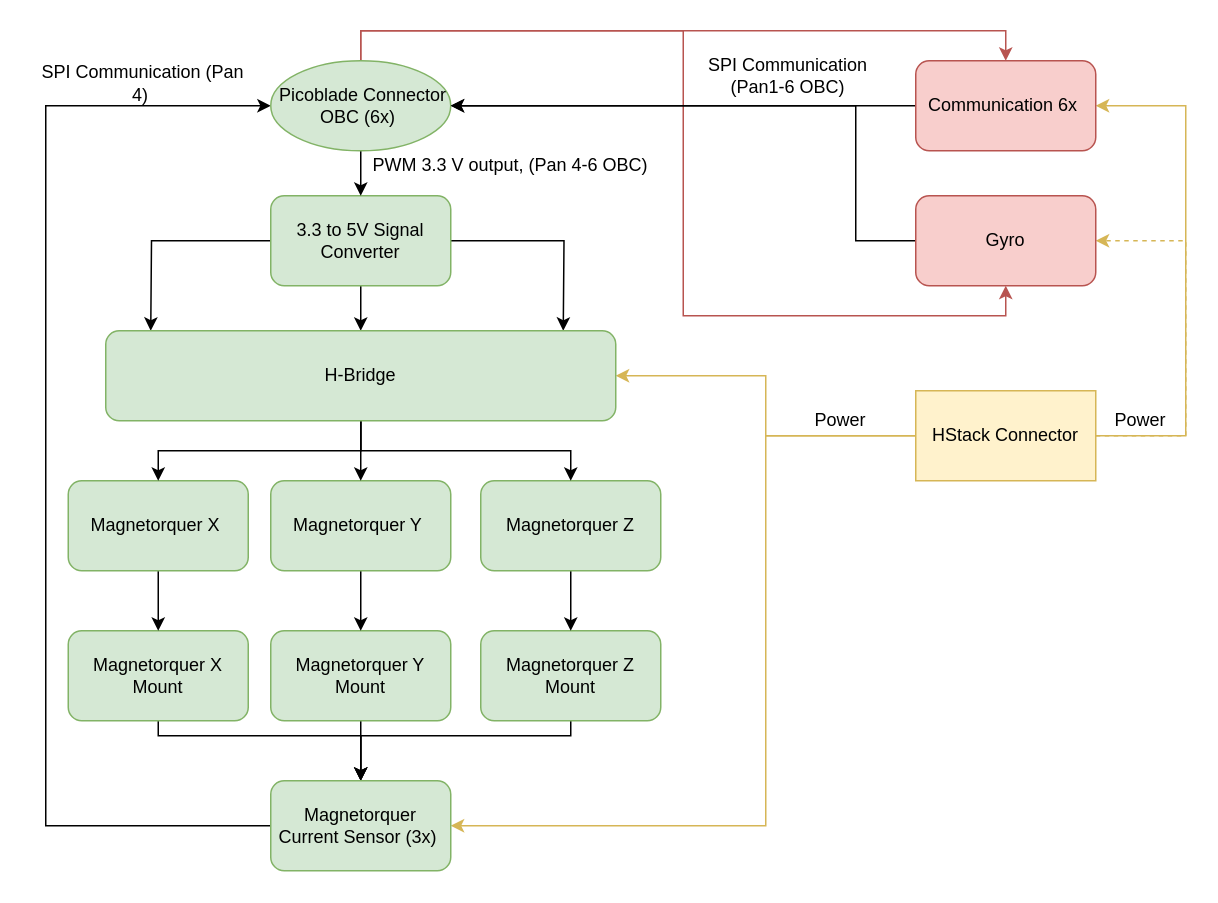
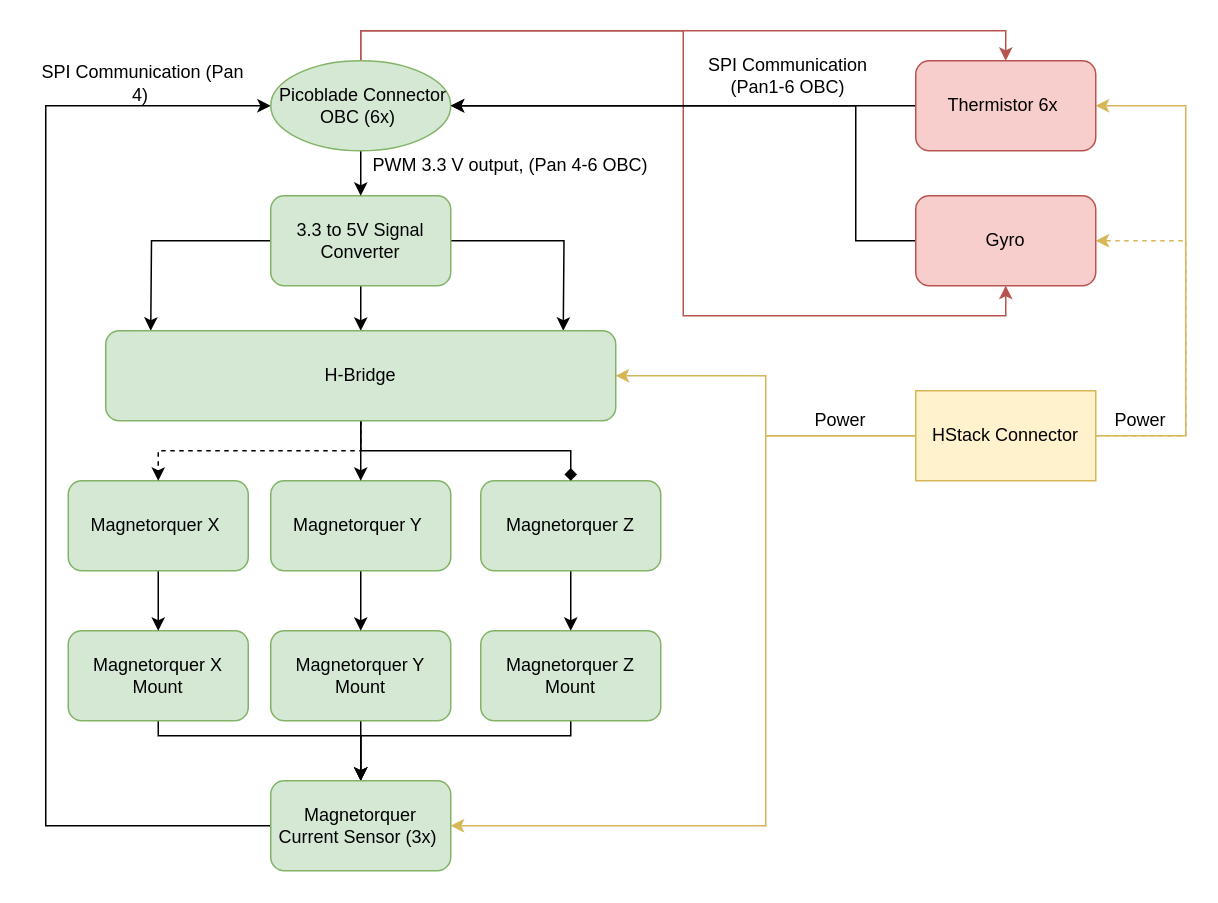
- <mxCell id="36" value="Communication 6x&amp;nbsp;" style="rounded=1;whiteSpace=wrap;html=1;fillColor=#f8cecc;strokeColor=#b85450;" parent="1" vertex="1"><mxGeometry x="610" y="40" width="120" height="60" as="geometry" /></mxCell>
+ <mxCell id="36" value="Thermistor 6x&amp;nbsp;" style="rounded=1;whiteSpace=wrap;html=1;fillColor=#f8cecc;strokeColor=#b85450;" parent="1" vertex="1"><mxGeometry x="610" y="40" width="120" height="60" as="geometry" /></mxCell>
- <mxCell id="30" style="edgeStyle=orthogonalEdgeStyle;rounded=0;orthogonalLoop=1;jettySize=auto;html=1;exitX=0.5;exitY=1;exitDx=0;exitDy=0;" parent="1" source="32" target="24" edge="1"><mxGeometry relative="1" as="geometry" /></mxCell>
+ <mxCell id="30" style="edgeStyle=orthogonalEdgeStyle;rounded=0;orthogonalLoop=1;jettySize=auto;html=1;exitX=0.5;exitY=1;exitDx=0;exitDy=0;dashed=1;" parent="1" source="32" target="24" edge="1"><mxGeometry relative="1" as="geometry" /></mxCell>
- <mxCell id="31" style="edgeStyle=orthogonalEdgeStyle;rounded=0;orthogonalLoop=1;jettySize=auto;html=1;exitX=0.5;exitY=1;exitDx=0;exitDy=0;entryX=0.5;entryY=0;entryDx=0;entryDy=0;" parent="1" source="32" target="28" edge="1"><mxGeometry relative="1" as="geometry" /></mxCell>
+ <mxCell id="31" style="edgeStyle=orthogonalEdgeStyle;rounded=0;orthogonalLoop=1;jettySize=auto;html=1;exitX=0.5;exitY=1;exitDx=0;exitDy=0;entryX=0.5;entryY=0;entryDx=0;entryDy=0;endArrow=diamond;" parent="1" source="32" target="28" edge="1"><mxGeometry relative="1" as="geometry" /></mxCell>
